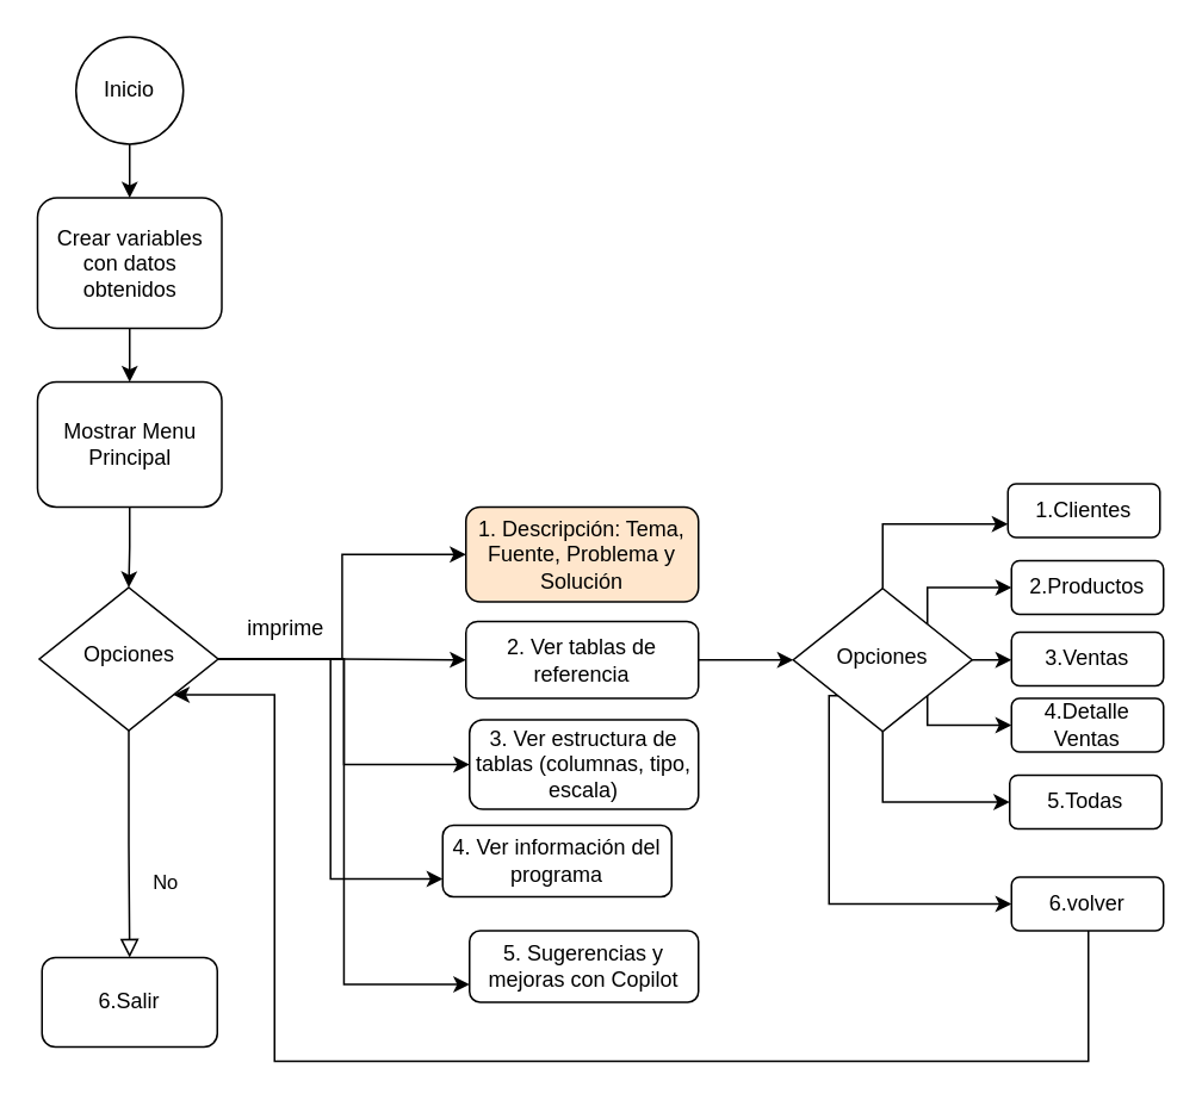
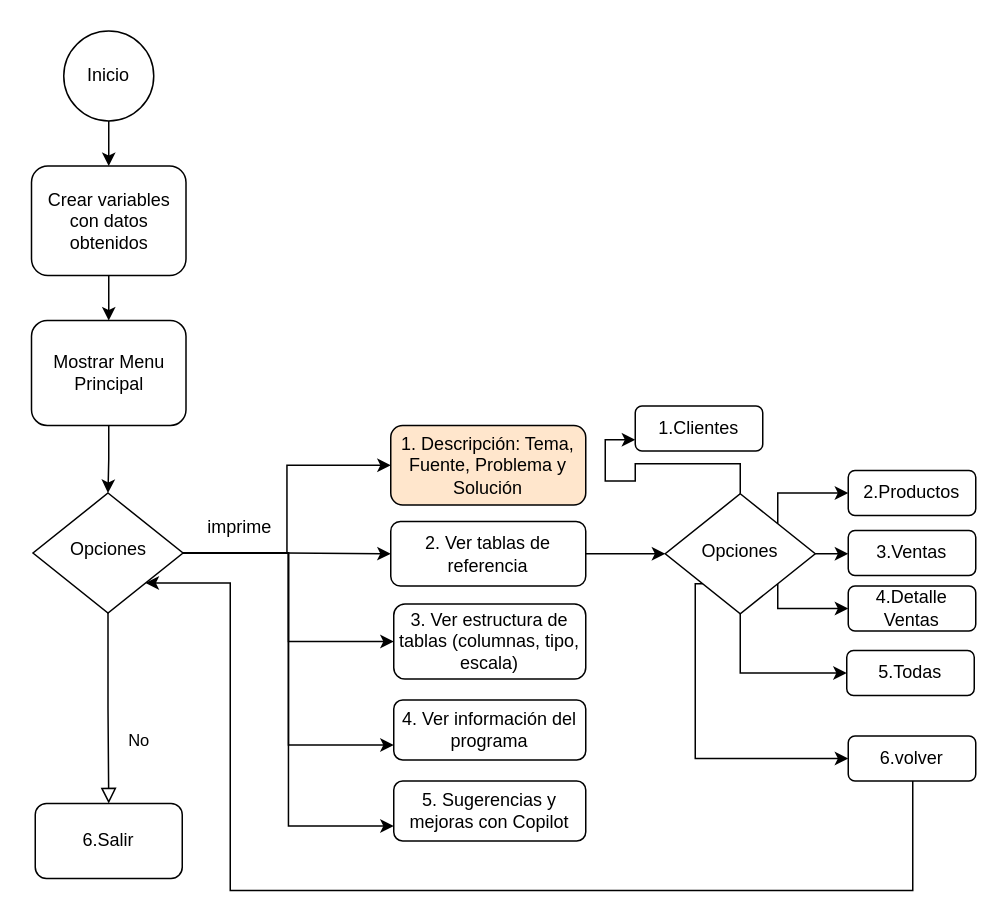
- <mxCell id="30" value="1.Clientes" style="rounded=1;whiteSpace=wrap;html=1;fontSize=12;glass=0;strokeWidth=1;shadow=0;strokeColor=light-dark(#000000,#808080);" vertex="1" parent="1"><mxGeometry x="563" y="270" width="85" height="30" as="geometry" /></mxCell>
+ <mxCell id="30" value="1.Clientes" style="rounded=1;whiteSpace=wrap;html=1;fontSize=12;glass=0;strokeWidth=1;shadow=0;strokeColor=light-dark(#000000,#808080);" vertex="1" parent="1"><mxGeometry x="423" y="270" width="85" height="30" as="geometry" /></mxCell>
- <mxCell id="17" value="4. Ver información del programa" style="rounded=1;whiteSpace=wrap;html=1;fontSize=12;glass=0;strokeWidth=1;shadow=0;strokeColor=light-dark(#000000,#808080);" vertex="1" parent="1"><mxGeometry x="247" y="461" width="128" height="40" as="geometry" /></mxCell>
+ <mxCell id="17" value="4. Ver información del programa" style="rounded=1;whiteSpace=wrap;html=1;fontSize=12;glass=0;strokeWidth=1;shadow=0;strokeColor=light-dark(#000000,#808080);" vertex="1" parent="1"><mxGeometry x="262" y="466" width="128" height="40" as="geometry" /></mxCell>
